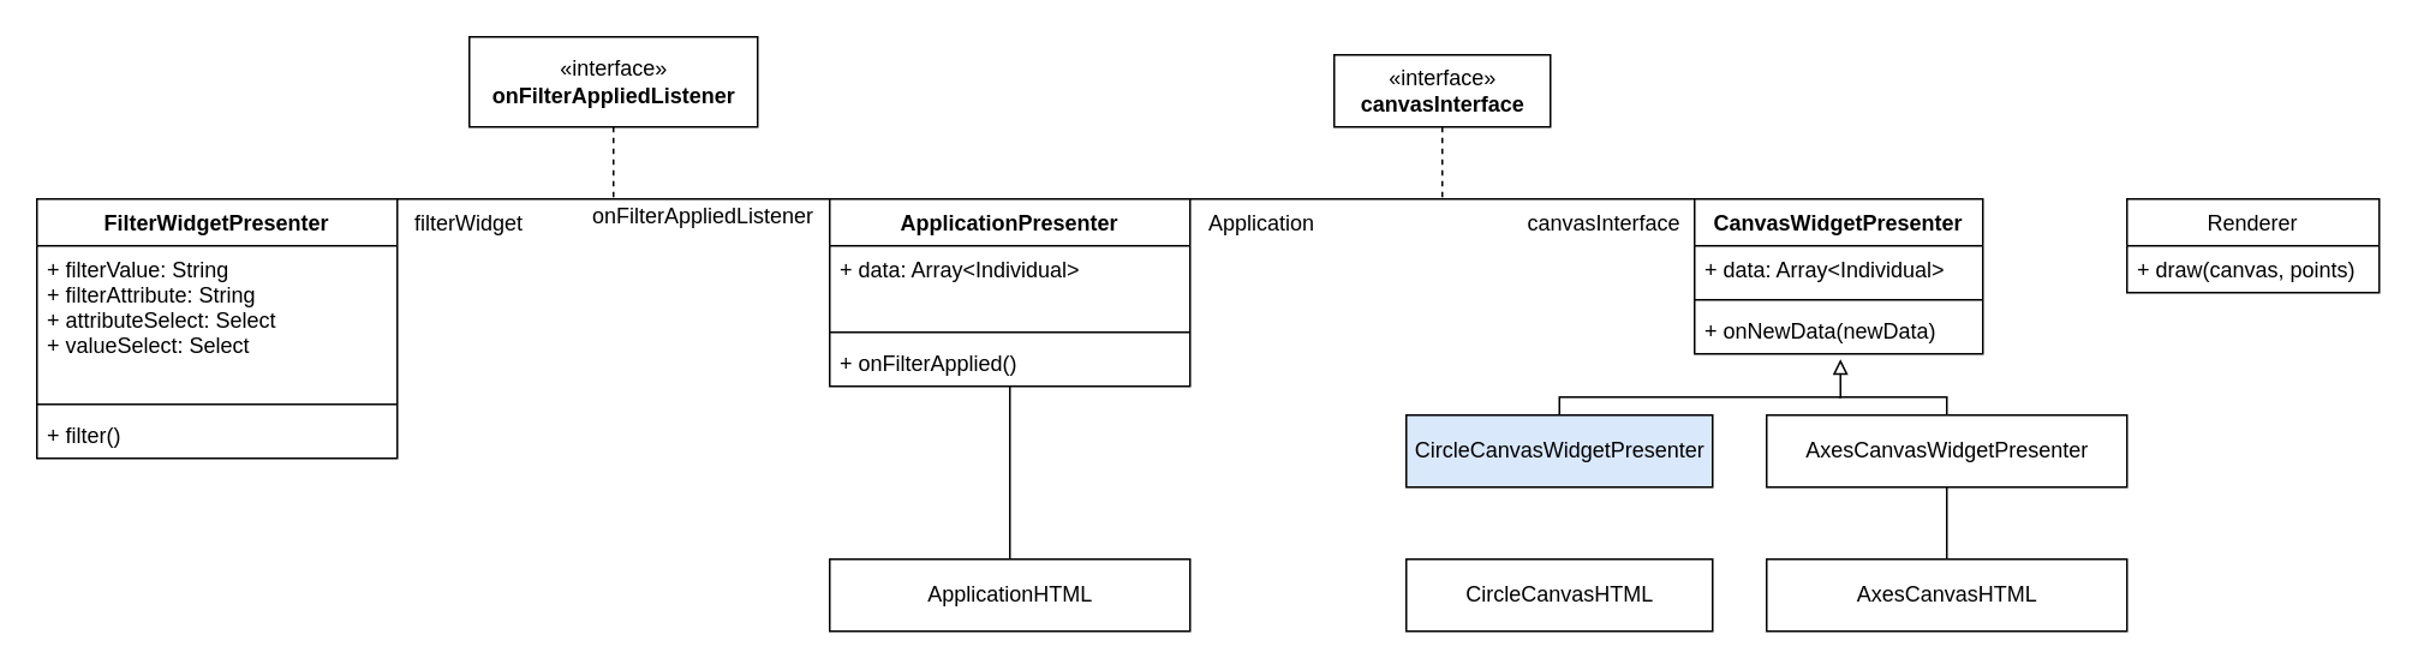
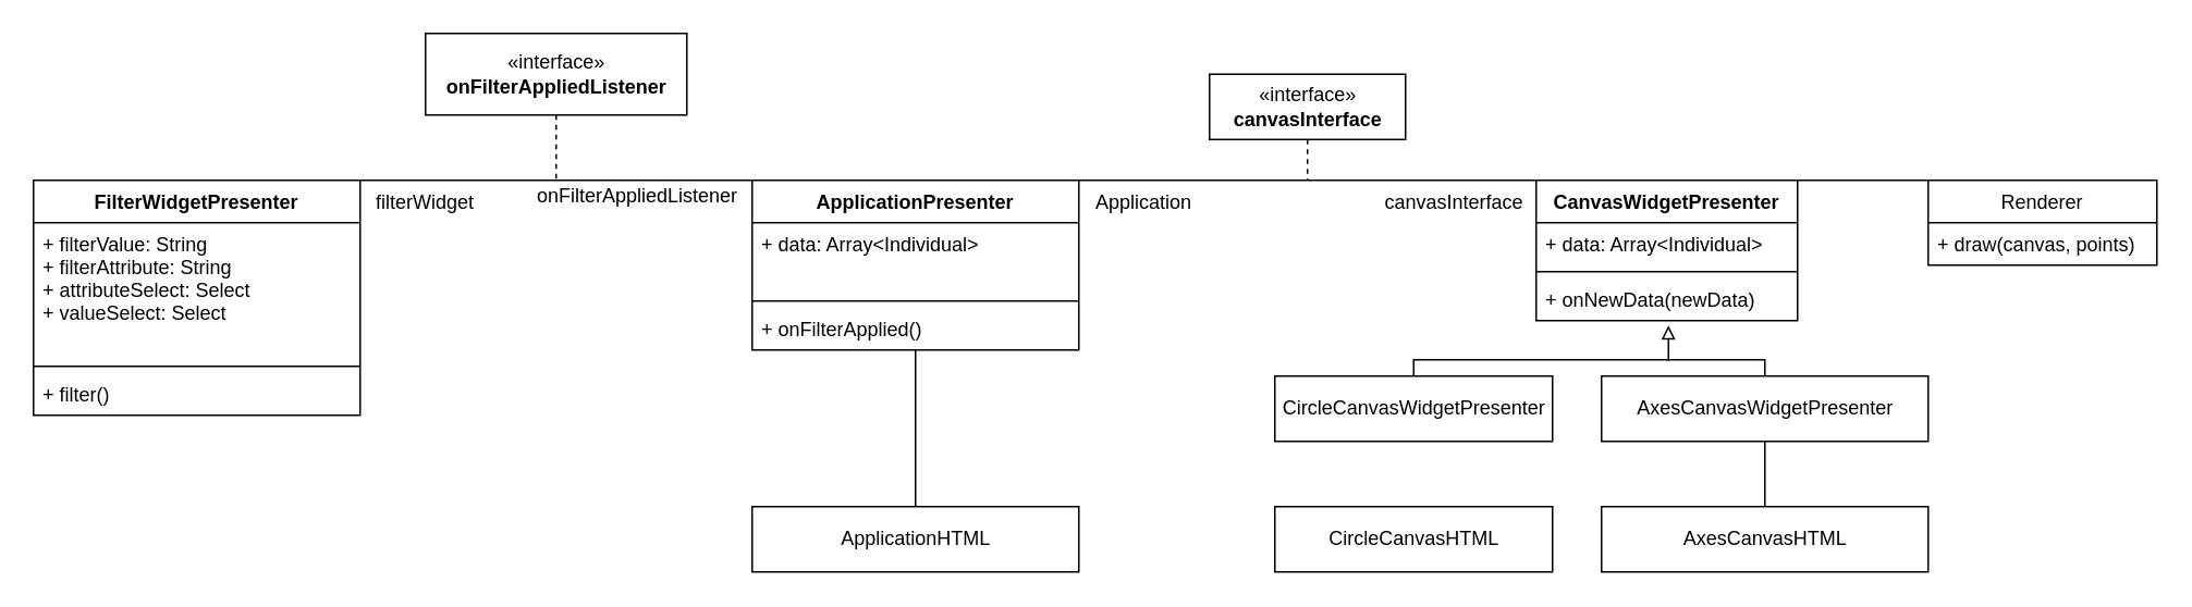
- <mxCell id="6" value="«interface»&lt;br&gt;&lt;b&gt;canvasInterface&lt;/b&gt;" style="html=1;" vertex="1" parent="1"><mxGeometry x="740" y="30" width="120" height="40" as="geometry" /></mxCell>
+ <mxCell id="6" value="«interface»&lt;br&gt;&lt;b&gt;canvasInterface&lt;/b&gt;" style="html=1;" vertex="1" parent="1"><mxGeometry x="740" y="45" width="120" height="40" as="geometry" /></mxCell>
+ <mxCell id="11" value="" style="endArrow=none;html=1;exitX=1;exitY=0;exitDx=0;exitDy=0;entryX=0;entryY=0;entryDx=0;entryDy=0;" edge="1" parent="1" source="30" target="34"><mxGeometry width="50" height="50" relative="1" as="geometry"><mxPoint x="820" y="220" as="sourcePoint" /><mxPoint x="870" y="170" as="targetPoint" /></mxGeometry></mxCell>
- <mxCell id="12" value="CircleCanvasWidgetPresenter" style="html=1;fillColor=#dae8fc;" vertex="1" parent="1"><mxGeometry x="780" y="230" width="170" height="40" as="geometry" /></mxCell>
+ <mxCell id="12" value="CircleCanvasWidgetPresenter" style="html=1;" vertex="1" parent="1"><mxGeometry x="780" y="230" width="170" height="40" as="geometry" /></mxCell>
